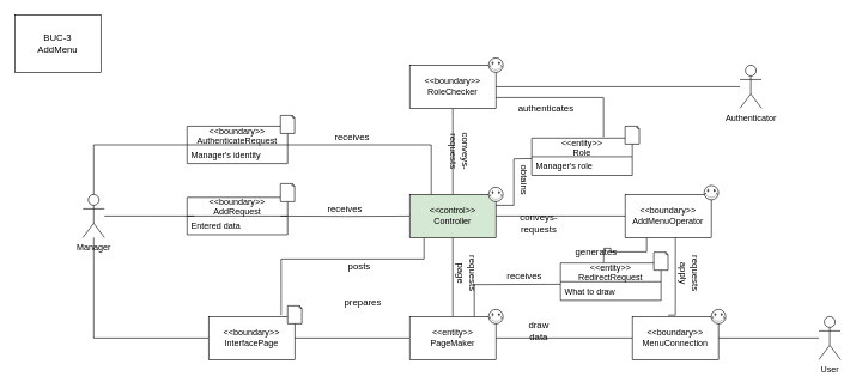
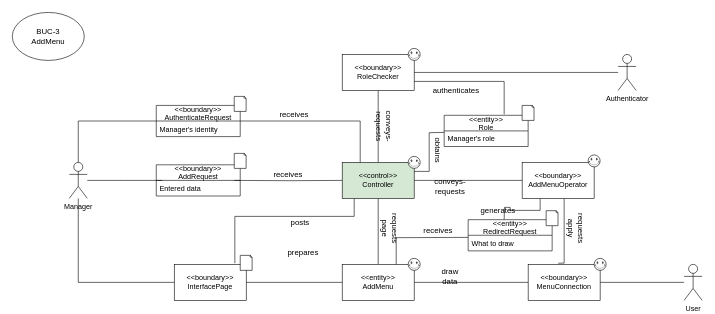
- <mxCell id="42" value="BUC-3&lt;br&gt;AddMenu" style="whiteSpace=wrap;html=1;fontSize=13;rounded=0;" parent="1" vertex="1"><mxGeometry x="20" y="20" width="120" height="80" as="geometry" /></mxCell>
+ <mxCell id="42" value="BUC-3&lt;br&gt;AddMenu" style="ellipse;whiteSpace=wrap;html=1;fontSize=13;" parent="1" vertex="1"><mxGeometry x="20" y="20" width="120" height="80" as="geometry" /></mxCell>
- <mxCell id="20" value="&amp;lt;&amp;lt;entity&amp;gt;&amp;gt;&lt;br&gt;PageMaker" style="rounded=0;whiteSpace=wrap;html=1;" parent="1" vertex="1"><mxGeometry y="440" width="120" height="60" as="geometry" x="570" /></mxCell>
+ <mxCell id="20" value="&amp;lt;&amp;lt;entity&amp;gt;&amp;gt;&lt;br&gt;AddMenu" style="rounded=0;whiteSpace=wrap;html=1;" parent="1" vertex="1"><mxGeometry y="440" width="120" height="60" as="geometry" x="570" /></mxCell>
